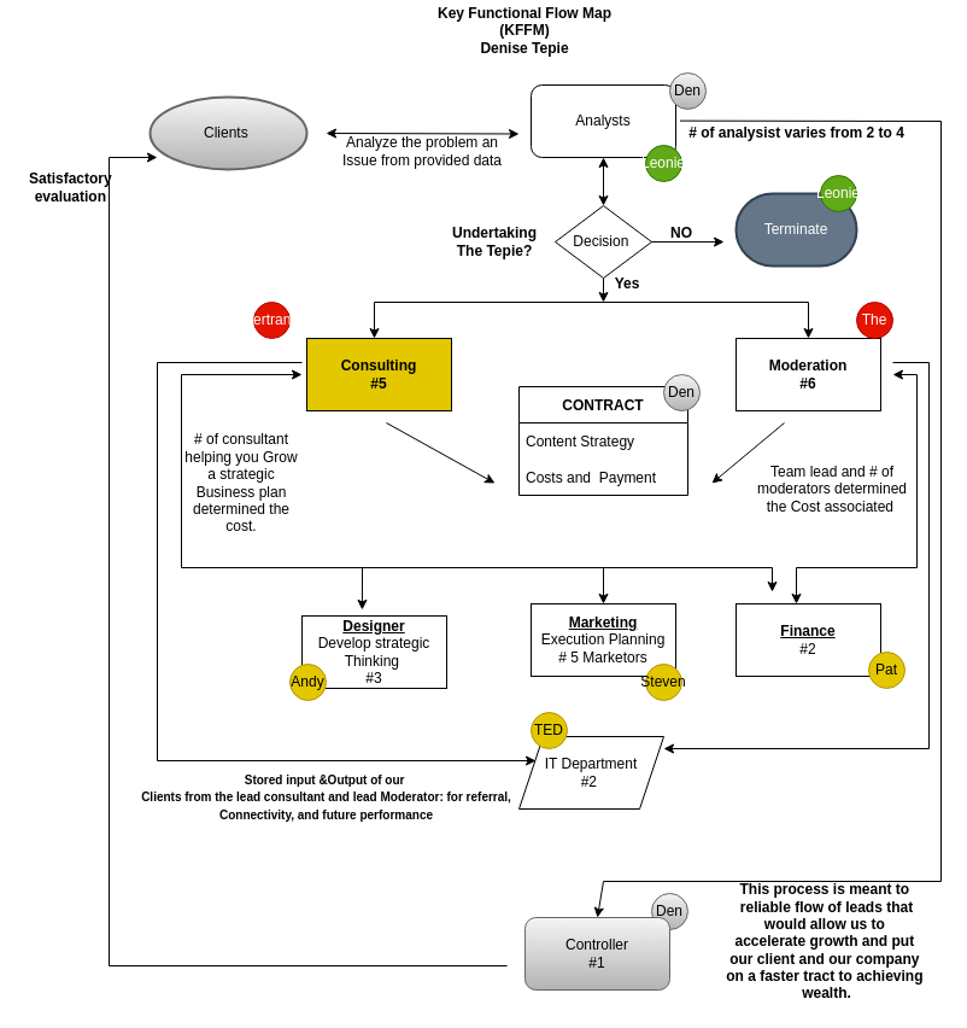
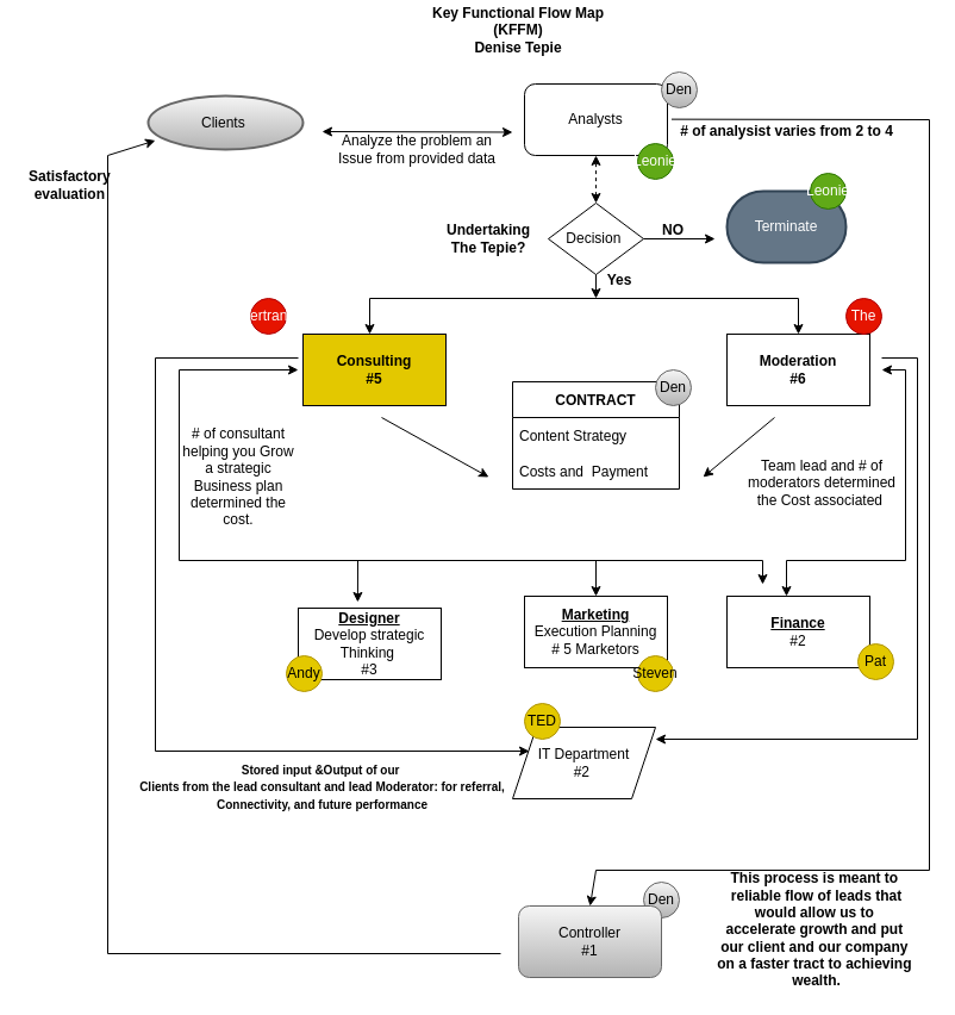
- <mxCell id="20" value="&amp;nbsp;Clients &amp;nbsp;" style="strokeWidth=2;html=1;shape=mxgraph.flowchart.start_1;whiteSpace=wrap;fillColor=#f5f5f5;gradientColor=#b3b3b3;strokeColor=#666666;" parent="1" vertex="1"><mxGeometry x="124" y="80" width="130" height="60" as="geometry" /></mxCell>
+ <mxCell id="20" value="&amp;nbsp;Clients &amp;nbsp;" style="strokeWidth=2;html=1;shape=mxgraph.flowchart.start_1;whiteSpace=wrap;fillColor=#f5f5f5;gradientColor=#b3b3b3;strokeColor=#666666;" parent="1" vertex="1"><mxGeometry x="124" y="80" width="130" height="45" as="geometry" /></mxCell>
- <mxCell id="58" value="" style="endArrow=classic;startArrow=classic;html=1;rounded=0;fontSize=10;entryX=0.5;entryY=1;entryDx=0;entryDy=0;exitX=0.5;exitY=0;exitDx=0;exitDy=0;" parent="1" source="12" target="4" edge="1"><mxGeometry width="50" height="50" relative="1" as="geometry"><mxPoint x="500" y="160" as="sourcePoint" /><mxPoint x="500" y="140" as="targetPoint" /></mxGeometry></mxCell>
+ <mxCell id="58" value="" style="endArrow=classic;startArrow=classic;html=1;rounded=0;fontSize=10;entryX=0.5;entryY=1;entryDx=0;entryDy=0;exitX=0.5;exitY=0;exitDx=0;exitDy=0;dashed=1;" parent="1" source="12" target="4" edge="1"><mxGeometry width="50" height="50" relative="1" as="geometry"><mxPoint x="500" y="160" as="sourcePoint" /><mxPoint x="500" y="140" as="targetPoint" /></mxGeometry></mxCell>
